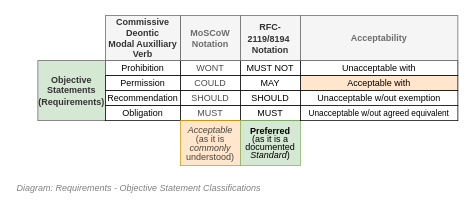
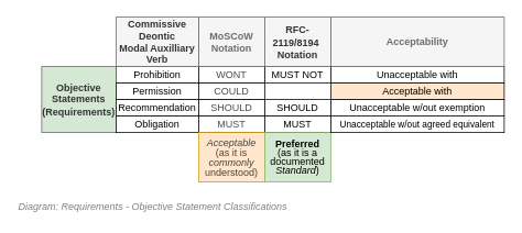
- <mxCell id="12" value="&lt;p style=&quot;line-height: 90%&quot;&gt;MAY&lt;/p&gt;" style="rounded=0;whiteSpace=wrap;html=1;strokeWidth=1;fontFamily=Helvetica;fontColor=#000000;" vertex="1" parent="1"><mxGeometry x="320" y="100" width="80" height="20" as="geometry" /></mxCell>
